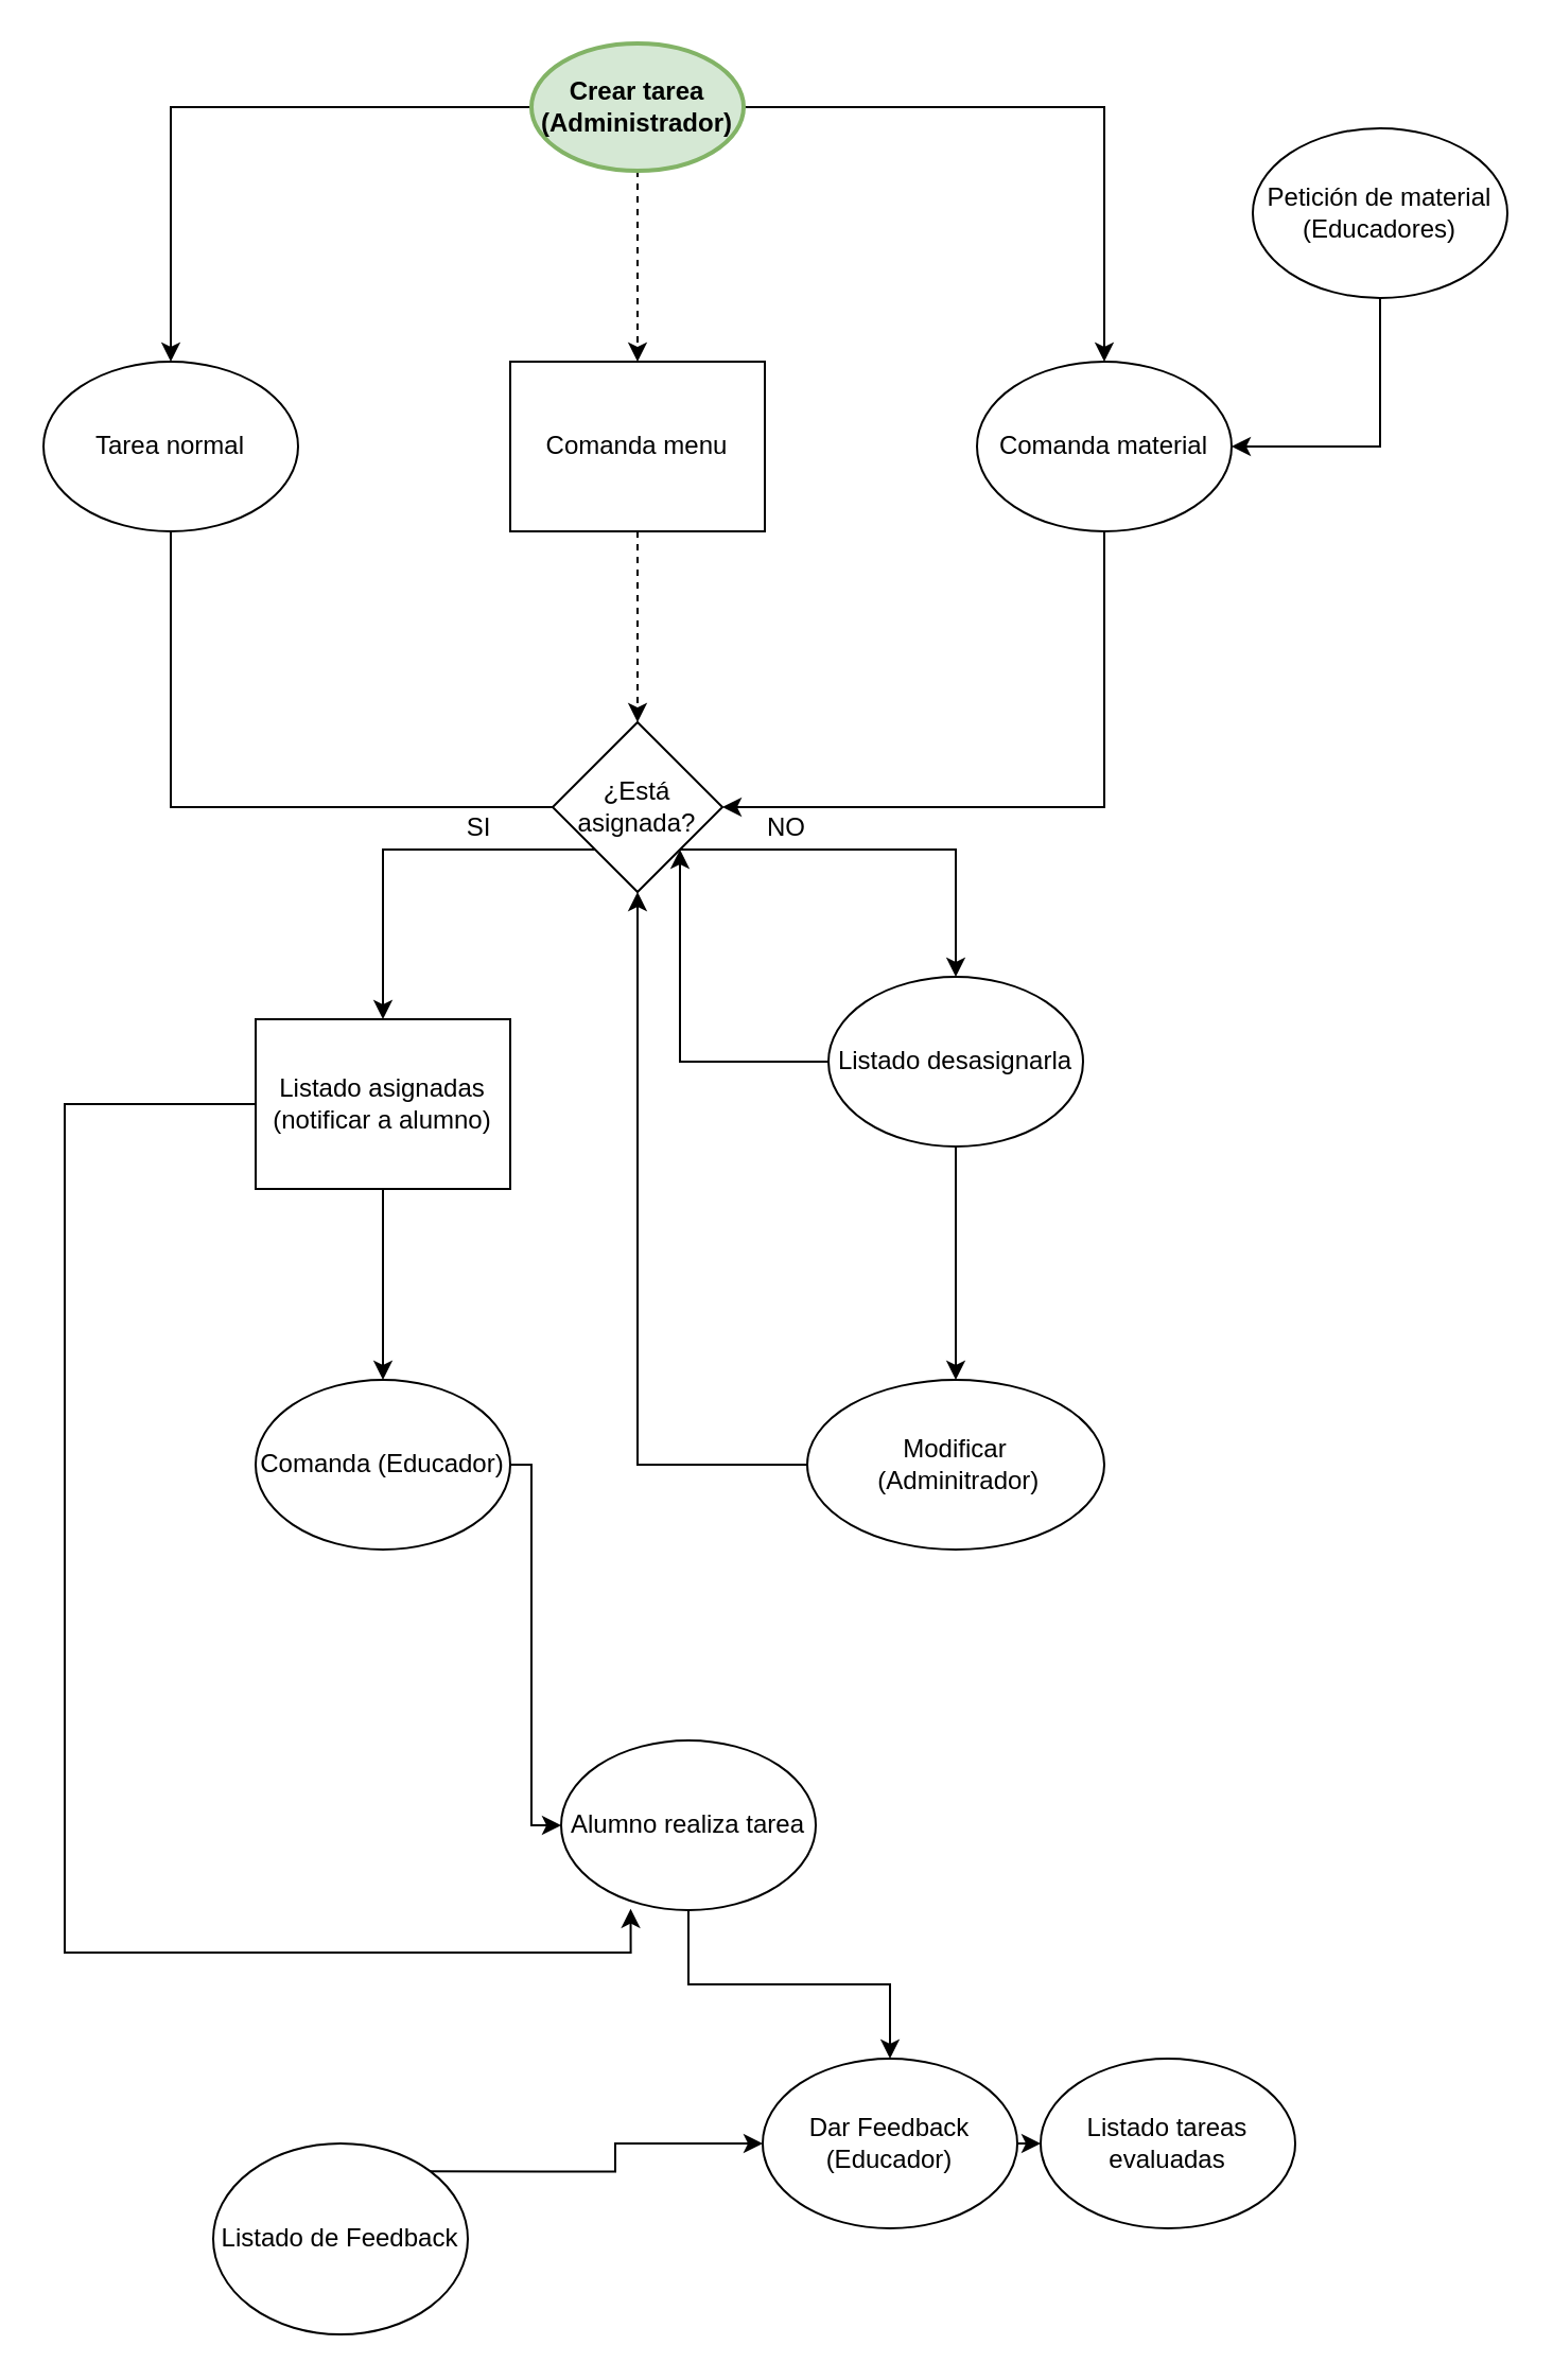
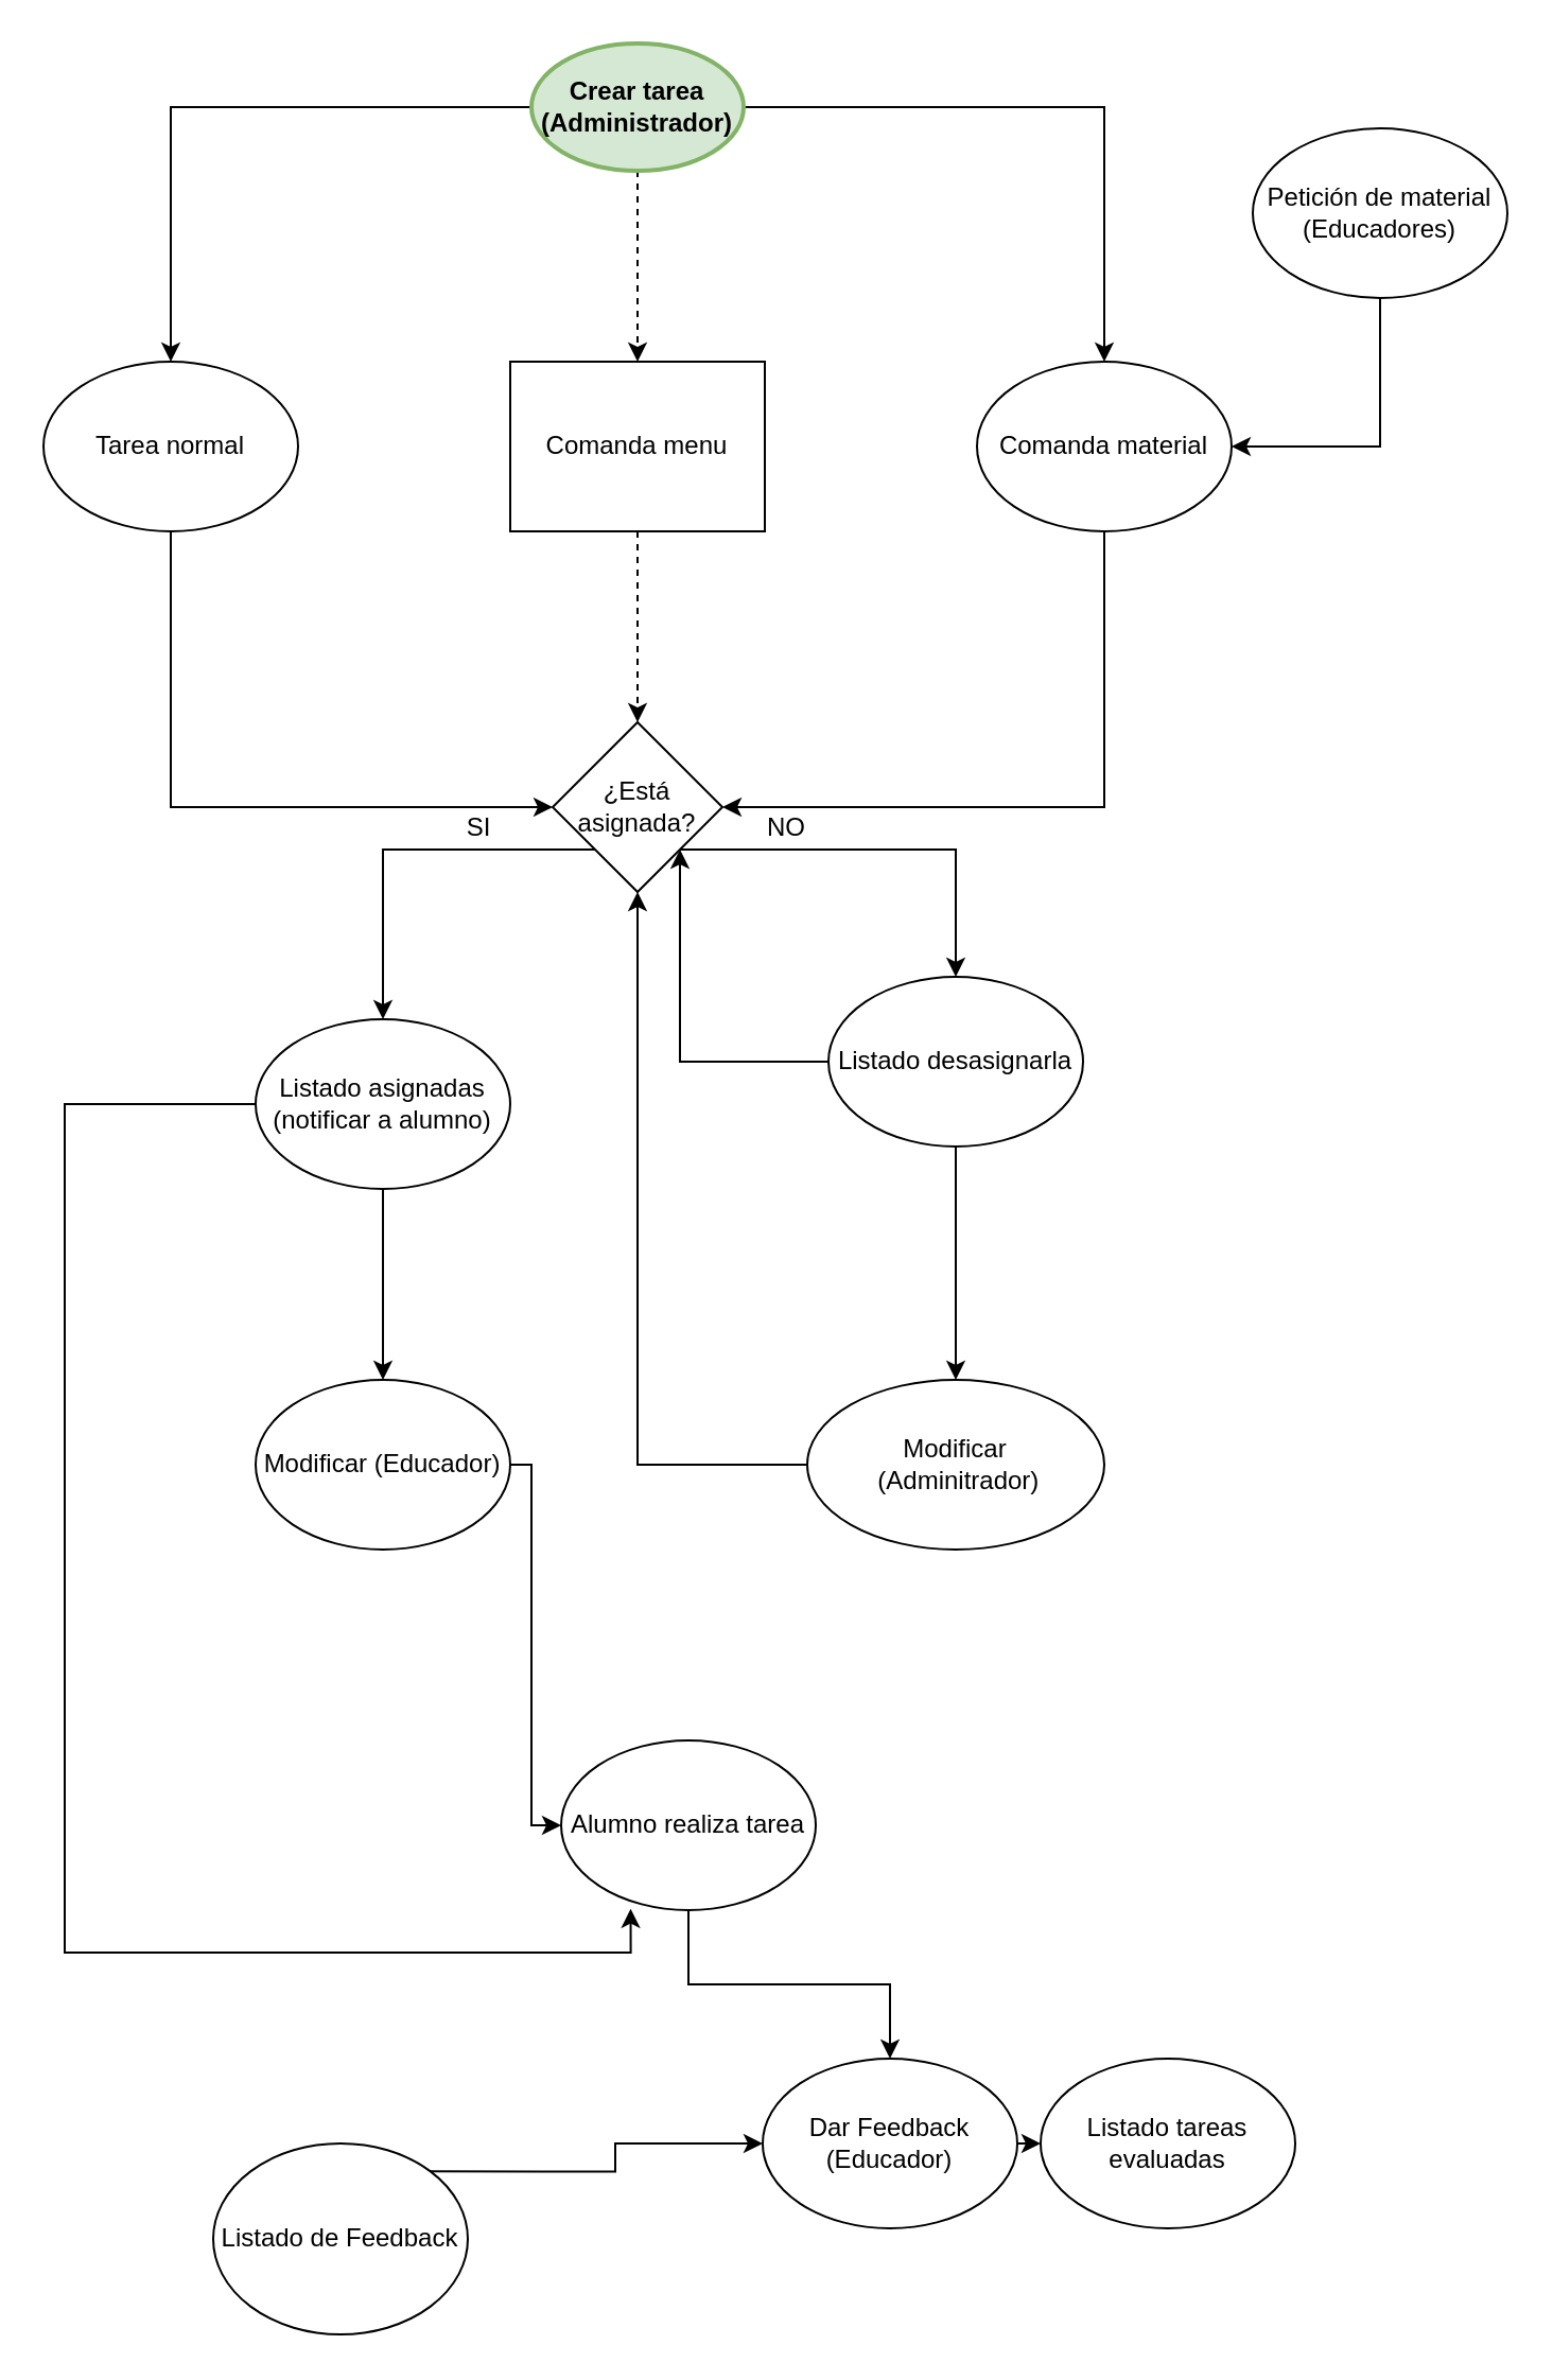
- <mxCell id="6" style="edgeStyle=orthogonalEdgeStyle;rounded=0;orthogonalLoop=1;jettySize=auto;html=1;exitX=0.5;exitY=1;exitDx=0;exitDy=0;entryX=0;entryY=0.5;entryDx=0;entryDy=0;endArrow=none;" edge="1" parent="1" source="7" target="16"><mxGeometry relative="1" as="geometry" /></mxCell>
+ <mxCell id="6" style="edgeStyle=orthogonalEdgeStyle;rounded=0;orthogonalLoop=1;jettySize=auto;html=1;exitX=0.5;exitY=1;exitDx=0;exitDy=0;entryX=0;entryY=0.5;entryDx=0;entryDy=0;" edge="1" parent="1" source="7" target="16"><mxGeometry relative="1" as="geometry" /></mxCell>
- <mxCell id="22" value="Listado asignadas (notificar a alumno)" style="whiteSpace=wrap;html=1;rounded=0;" vertex="1" parent="1"><mxGeometry x="120" y="480" width="120" height="80" as="geometry" /></mxCell>
+ <mxCell id="22" value="Listado asignadas (notificar a alumno)" style="ellipse;whiteSpace=wrap;html=1;" vertex="1" parent="1"><mxGeometry x="120" y="480" width="120" height="80" as="geometry" /></mxCell>
- <mxCell id="26" value="Comanda (Educador)" style="ellipse;whiteSpace=wrap;html=1;rounded=1;" vertex="1" parent="1"><mxGeometry x="120" y="650" width="120" height="80" as="geometry" /></mxCell>
+ <mxCell id="26" value="Modificar (Educador)" style="ellipse;whiteSpace=wrap;html=1;rounded=1;" vertex="1" parent="1"><mxGeometry x="120" y="650" width="120" height="80" as="geometry" /></mxCell>
